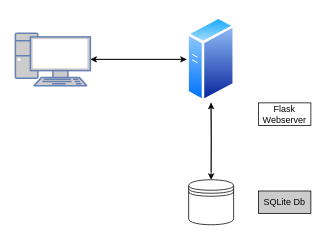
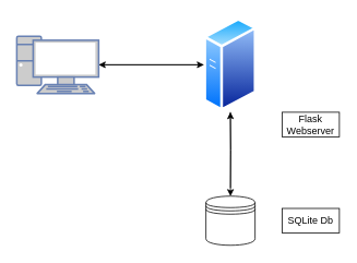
- <mxCell id="9" value="SQLite Db" style="rounded=0;whiteSpace=wrap;html=1;fillColor=#cccccc;" vertex="1" parent="1"><mxGeometry x="344" y="254" width="70" height="30" as="geometry" /></mxCell>
+ <mxCell id="9" value="SQLite Db" style="rounded=0;whiteSpace=wrap;html=1;" vertex="1" parent="1"><mxGeometry x="344" y="254" width="70" height="30" as="geometry" /></mxCell>
